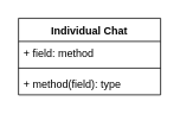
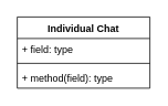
- <mxCell id="3" value="+ field: method" style="text;strokeColor=none;fillColor=none;align=left;verticalAlign=top;spacingLeft=4;spacingRight=4;overflow=hidden;rotatable=0;points=[[0,0.5],[1,0.5]];portConstraint=eastwest;" vertex="1" parent="2"><mxGeometry y="26" width="160" height="26" as="geometry" /></mxCell>
+ <mxCell id="3" value="+ field: type" style="text;strokeColor=none;fillColor=none;align=left;verticalAlign=top;spacingLeft=4;spacingRight=4;overflow=hidden;rotatable=0;points=[[0,0.5],[1,0.5]];portConstraint=eastwest;" vertex="1" parent="2"><mxGeometry y="26" width="160" height="26" as="geometry" /></mxCell>
